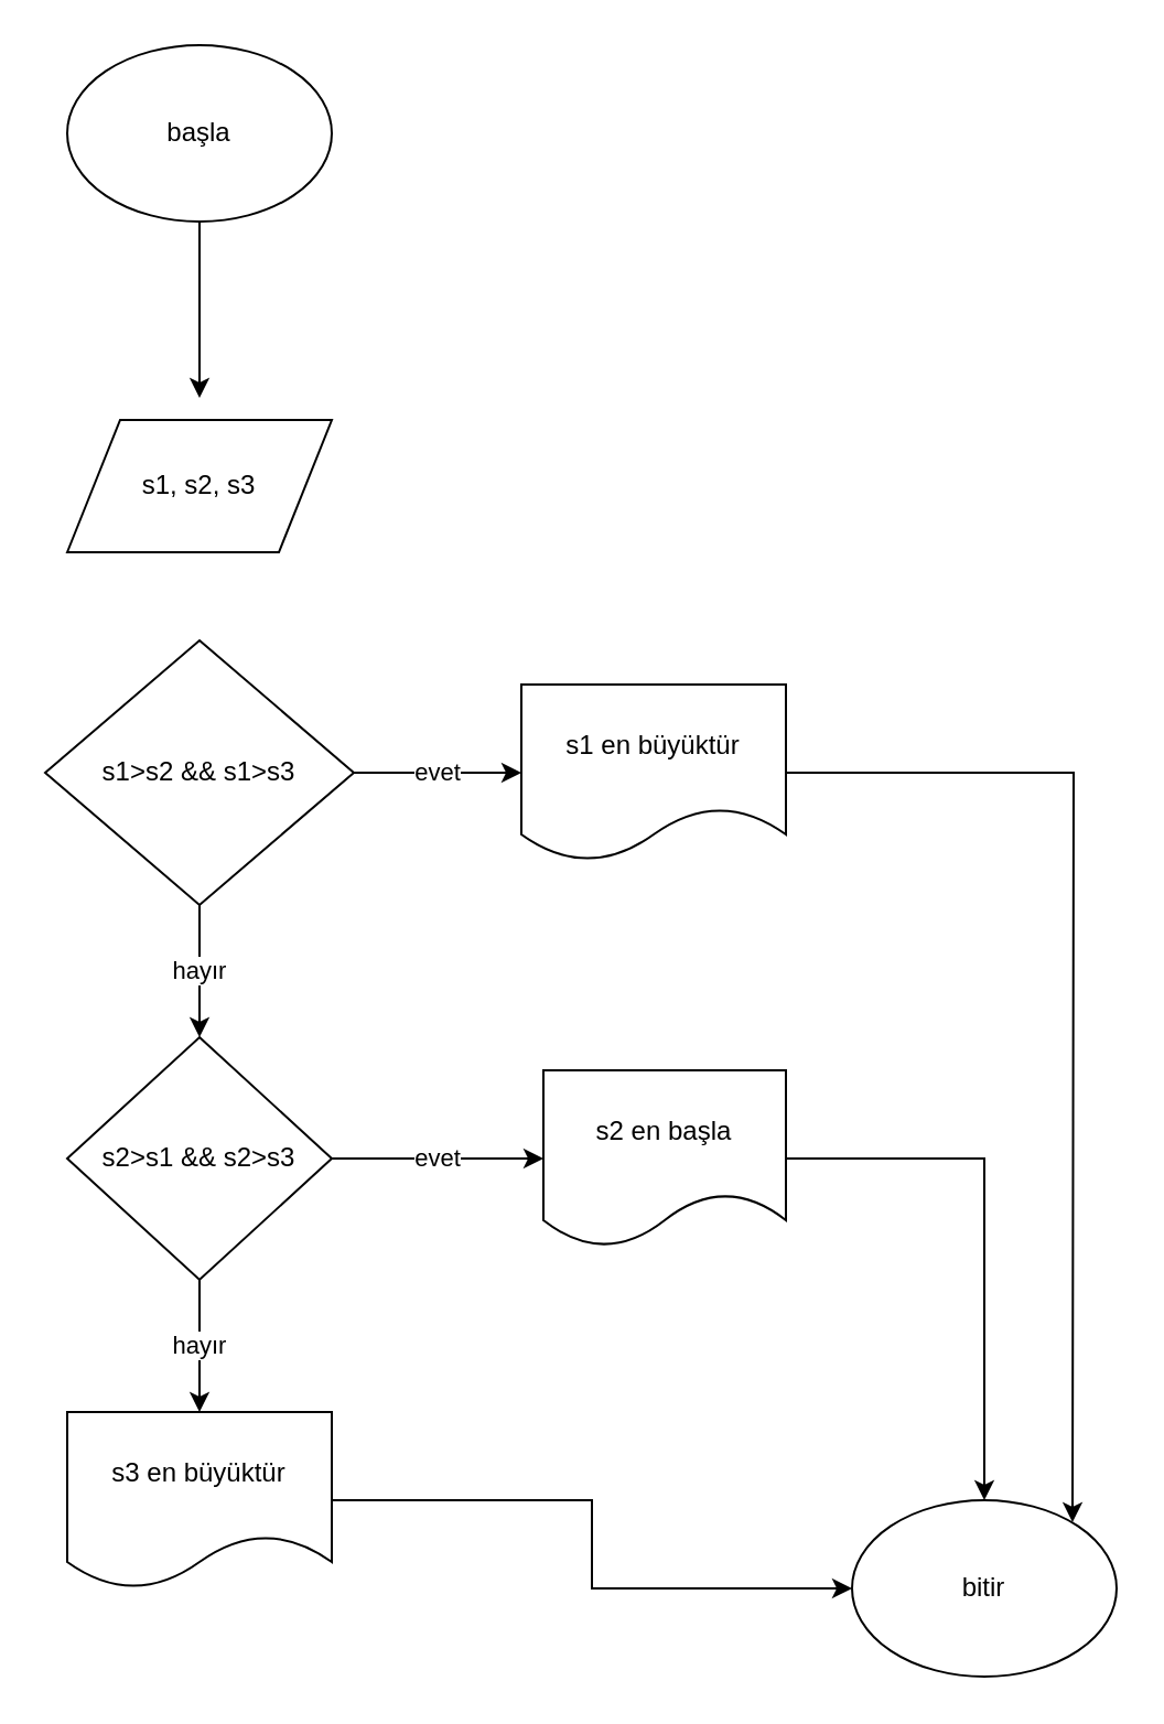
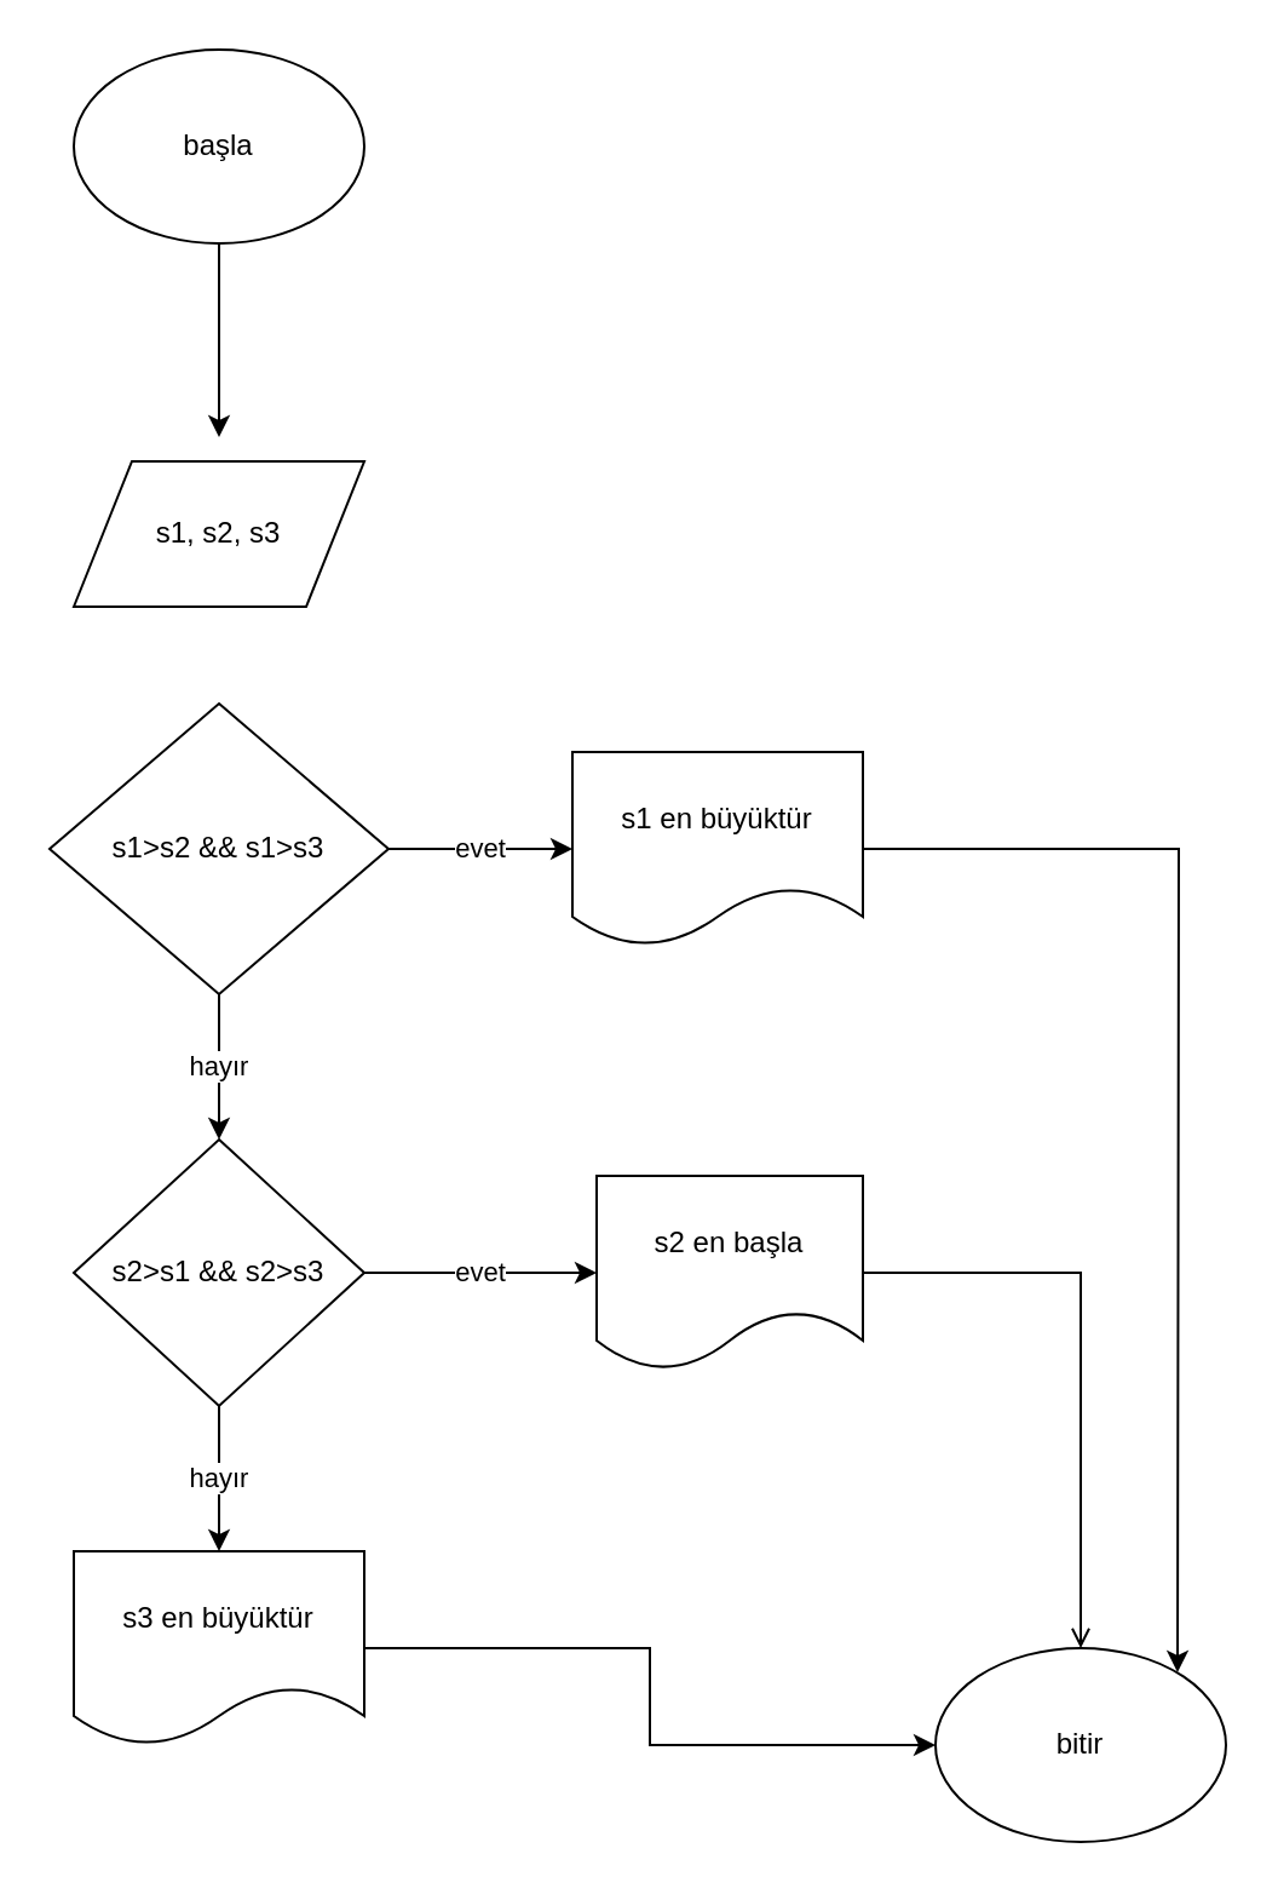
- <mxCell id="13" style="edgeStyle=orthogonalEdgeStyle;rounded=0;orthogonalLoop=1;jettySize=auto;html=1;" edge="1" parent="1" source="14" target="17"><mxGeometry relative="1" as="geometry" /></mxCell>
+ <mxCell id="13" style="edgeStyle=orthogonalEdgeStyle;rounded=0;orthogonalLoop=1;jettySize=auto;html=1;endArrow=open;" edge="1" parent="1" source="14" target="17"><mxGeometry relative="1" as="geometry" /></mxCell>
